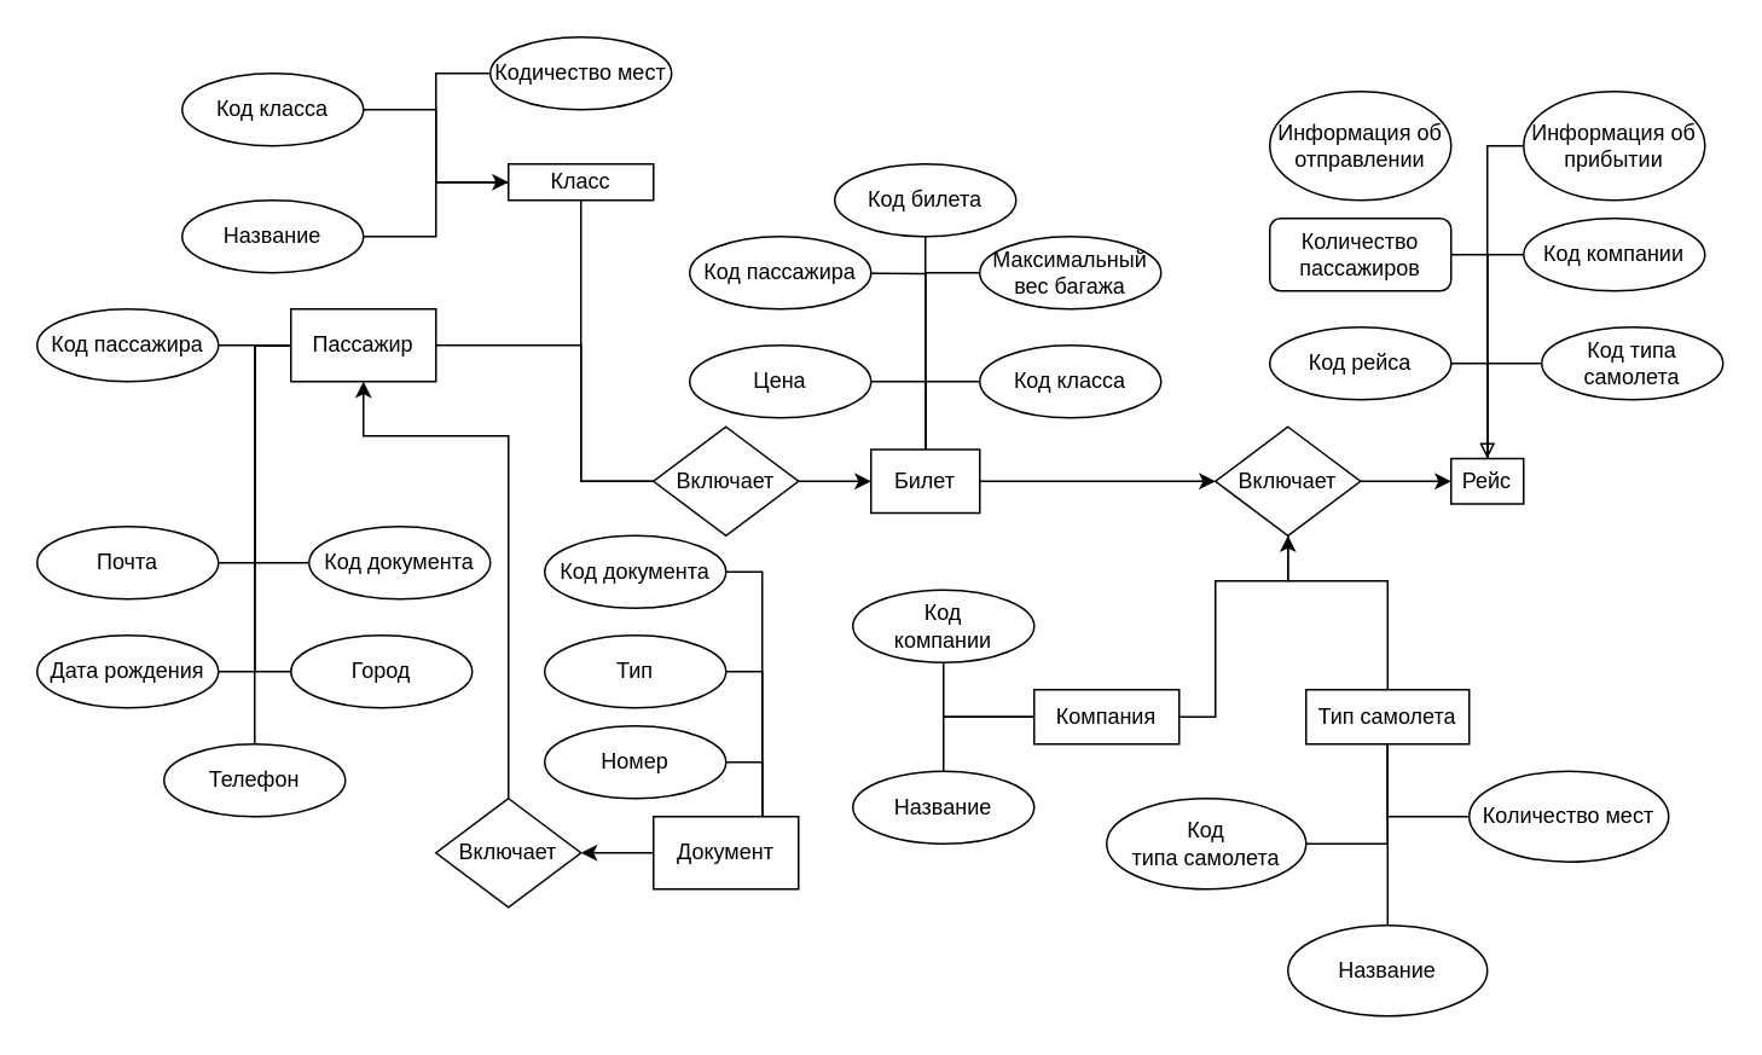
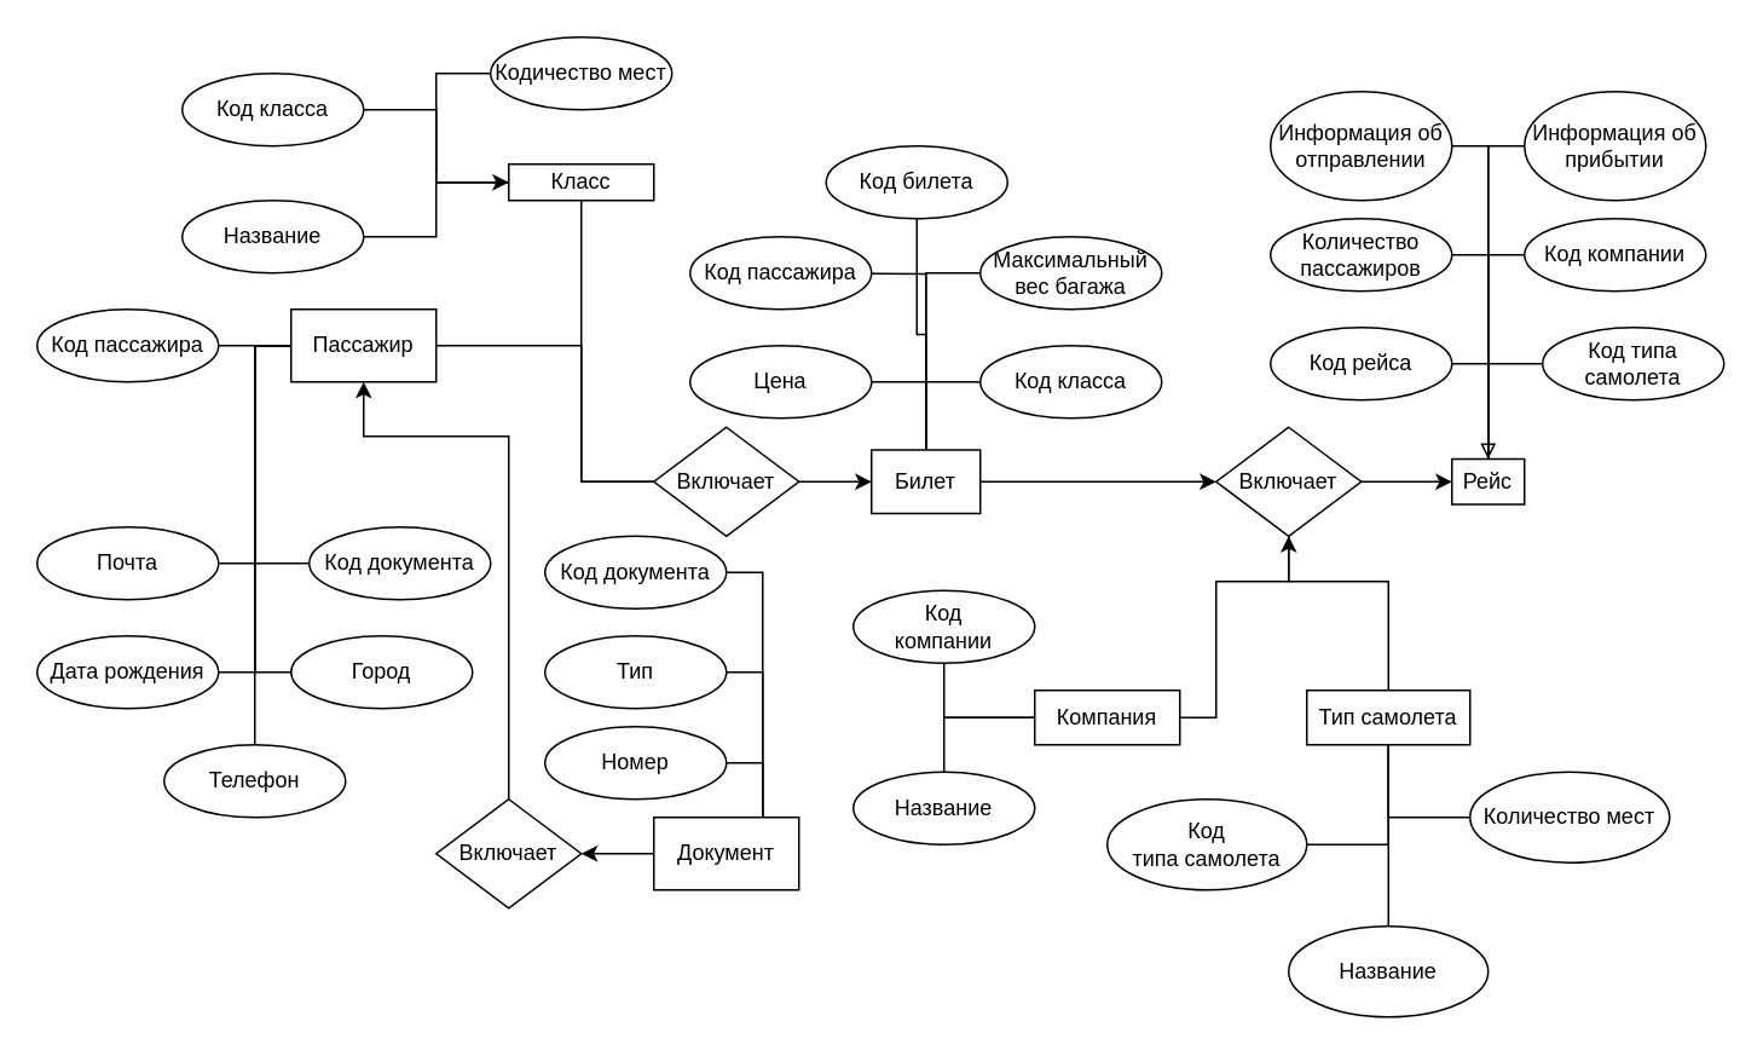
+ <mxCell id="18" style="edgeStyle=orthogonalEdgeStyle;rounded=0;orthogonalLoop=1;jettySize=auto;html=1;exitX=1;exitY=0.5;exitDx=0;exitDy=0;endArrow=none;endFill=0;" parent="1" source="19" target="56" edge="1"><mxGeometry relative="1" as="geometry" /></mxCell>
- <mxCell id="55" value="Код билета" style="ellipse;whiteSpace=wrap;html=1;" parent="1" vertex="1"><mxGeometry x="460" y="90" width="100" height="40" as="geometry" /></mxCell>
+ <mxCell id="55" value="Код билета" style="ellipse;whiteSpace=wrap;html=1;" parent="1" vertex="1"><mxGeometry x="455" y="80" width="100" height="40" as="geometry" /></mxCell>
- <mxCell id="62" value="Количество пассажиров" style="whiteSpace=wrap;html=1;rounded=1;" parent="1" vertex="1"><mxGeometry x="700" y="120" width="100" height="40" as="geometry" /></mxCell>
+ <mxCell id="62" value="Количество пассажиров" style="ellipse;whiteSpace=wrap;html=1;" parent="1" vertex="1"><mxGeometry x="700" y="120" width="100" height="40" as="geometry" /></mxCell>
